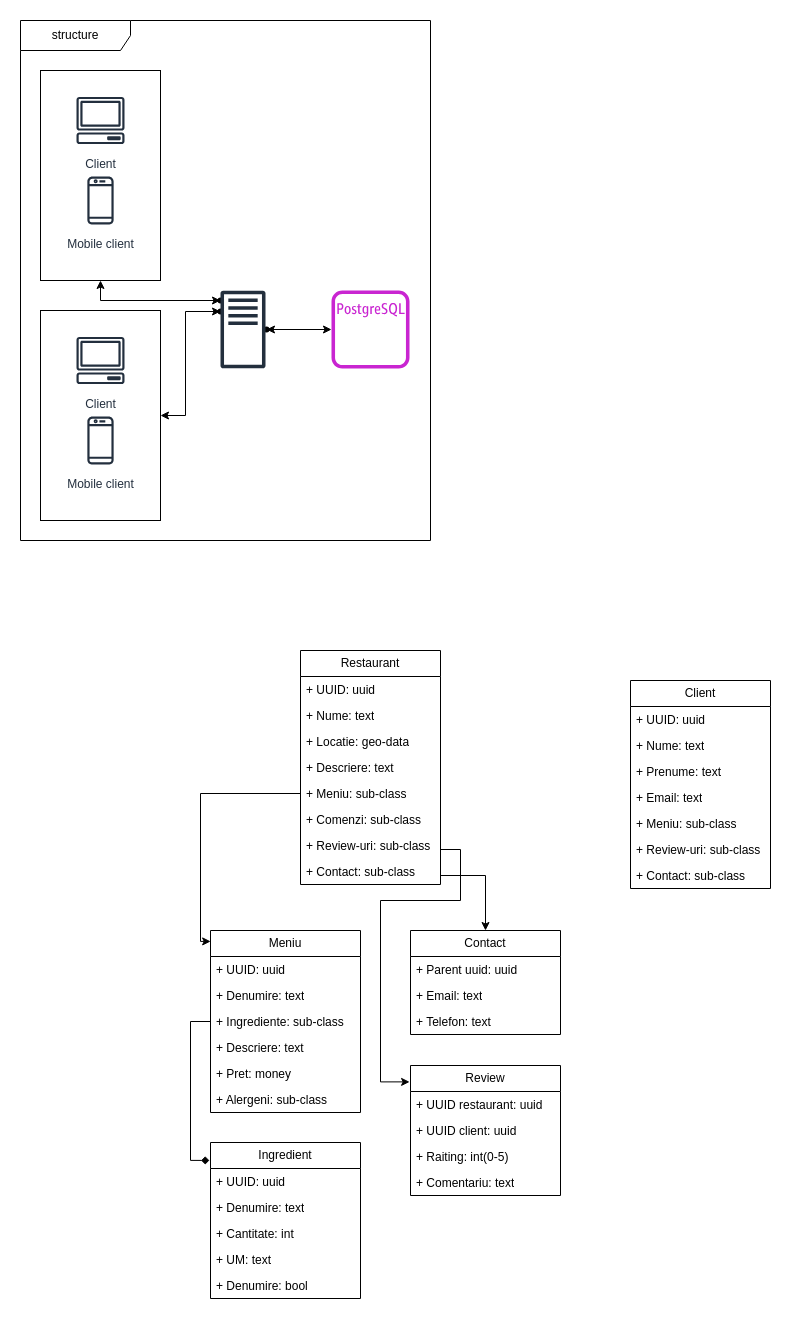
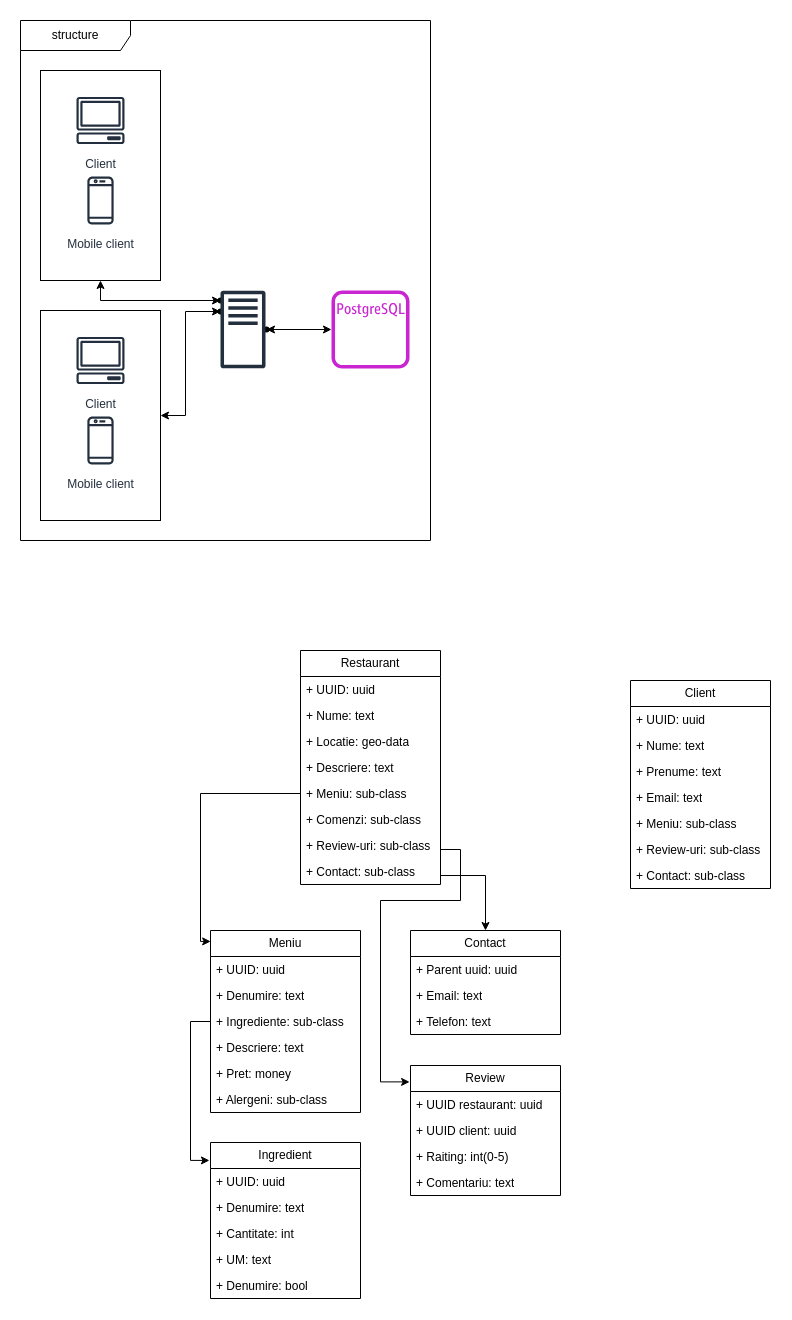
- <mxCell id="51" style="edgeStyle=orthogonalEdgeStyle;rounded=0;orthogonalLoop=1;jettySize=auto;html=1;entryX=-0.007;entryY=0.115;entryDx=0;entryDy=0;entryPerimeter=0;endArrow=diamond;" edge="1" parent="1" source="29" target="34"><mxGeometry relative="1" as="geometry" /></mxCell>
+ <mxCell id="51" style="edgeStyle=orthogonalEdgeStyle;rounded=0;orthogonalLoop=1;jettySize=auto;html=1;entryX=-0.007;entryY=0.115;entryDx=0;entryDy=0;entryPerimeter=0;" edge="1" parent="1" source="29" target="34"><mxGeometry relative="1" as="geometry" /></mxCell>
